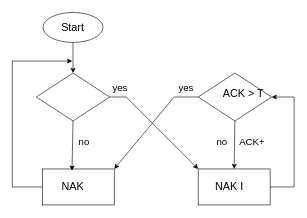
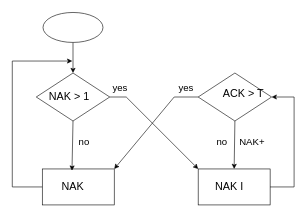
- <mxCell id="21" value="&lt;font style=&quot;font-size: 18px;&quot;&gt;Start&lt;/font&gt;" style="text;html=1;align=center;verticalAlign=middle;whiteSpace=wrap;rounded=0;" parent="1" vertex="1"><mxGeometry x="91.25" y="30" width="60" height="30" as="geometry" /></mxCell>
+ <mxCell id="22" value="&lt;font style=&quot;font-size: 18px;&quot;&gt;NAK &amp;gt; 1&lt;/font&gt;" style="text;html=1;align=center;verticalAlign=middle;whiteSpace=wrap;rounded=0;" parent="1" vertex="1"><mxGeometry x="80" y="146" width="70" height="30" as="geometry" /></mxCell>
- <mxCell id="28" value="&lt;font style=&quot;font-size: 16px;&quot;&gt;ACK+&lt;/font&gt;" style="text;html=1;align=center;verticalAlign=middle;whiteSpace=wrap;rounded=0;" parent="1" vertex="1"><mxGeometry x="390" y="221" width="60" height="30" as="geometry" /></mxCell>
+ <mxCell id="28" value="&lt;font style=&quot;font-size: 16px;&quot;&gt;NAK+&lt;/font&gt;" style="text;html=1;align=center;verticalAlign=middle;whiteSpace=wrap;rounded=0;" parent="1" vertex="1"><mxGeometry x="390" y="221" width="60" height="30" as="geometry" /></mxCell>
